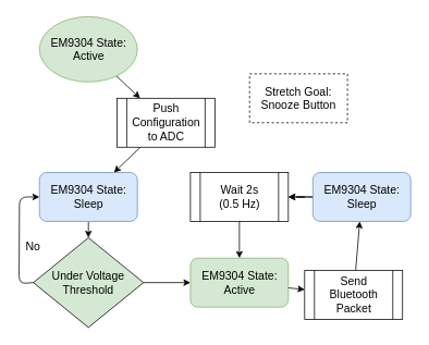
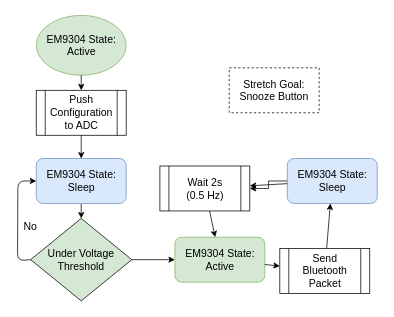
- <mxCell id="19" value="&lt;font style=&quot;font-size: 14px&quot;&gt;Push Configuration to ADC&lt;/font&gt;" style="shape=process;whiteSpace=wrap;html=1;backgroundOutline=1;" parent="1" vertex="1"><mxGeometry x="142.5" y="120" width="120" height="60" as="geometry" /></mxCell>
+ <mxCell id="19" value="&lt;font style=&quot;font-size: 14px&quot;&gt;Push Configuration to ADC&lt;/font&gt;" style="shape=process;whiteSpace=wrap;html=1;backgroundOutline=1;" parent="1" vertex="1"><mxGeometry x="47.5" y="120" width="120" height="60" as="geometry" /></mxCell>
- <mxCell id="15" value="&lt;div&gt;&lt;font style=&quot;font-size: 14px&quot;&gt;Wait 2s&lt;/font&gt;&lt;/div&gt;&lt;div&gt;&lt;font style=&quot;font-size: 14px&quot;&gt; (0.5 Hz) &lt;/font&gt;&lt;/div&gt;" style="shape=process;whiteSpace=wrap;html=1;backgroundOutline=1;" parent="1" vertex="1"><mxGeometry x="232.5" y="211" width="120" height="60" as="geometry" /></mxCell>
+ <mxCell id="15" value="&lt;div&gt;&lt;font style=&quot;font-size: 14px&quot;&gt;Wait 2s&lt;/font&gt;&lt;/div&gt;&lt;div&gt;&lt;font style=&quot;font-size: 14px&quot;&gt; (0.5 Hz) &lt;/font&gt;&lt;/div&gt;" style="shape=process;whiteSpace=wrap;html=1;backgroundOutline=1;" parent="1" vertex="1"><mxGeometry x="212.5" y="221" width="120" height="60" as="geometry" /></mxCell>
